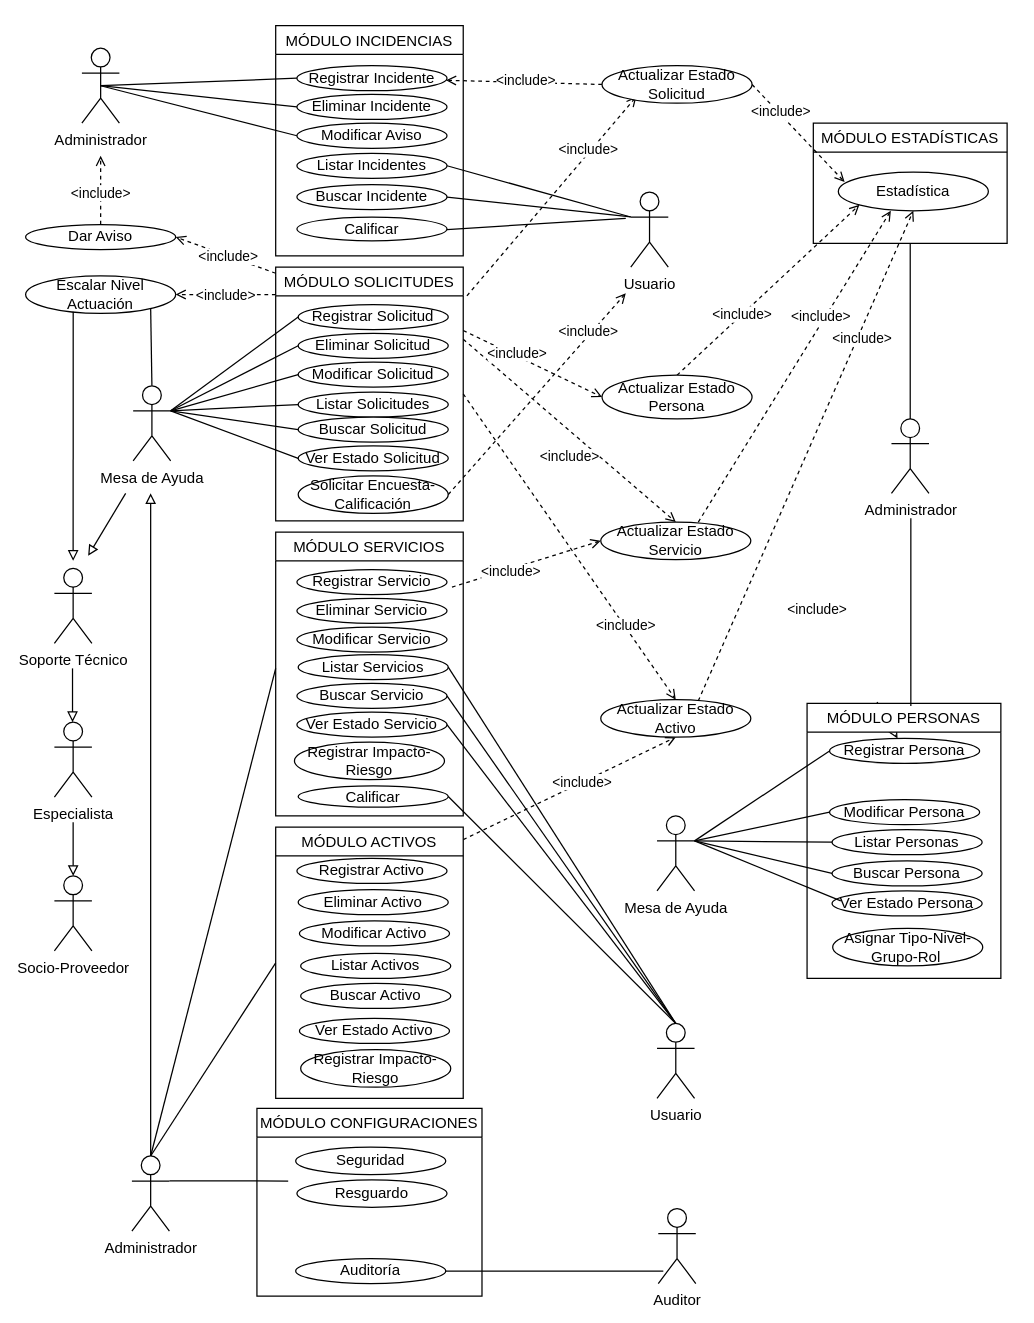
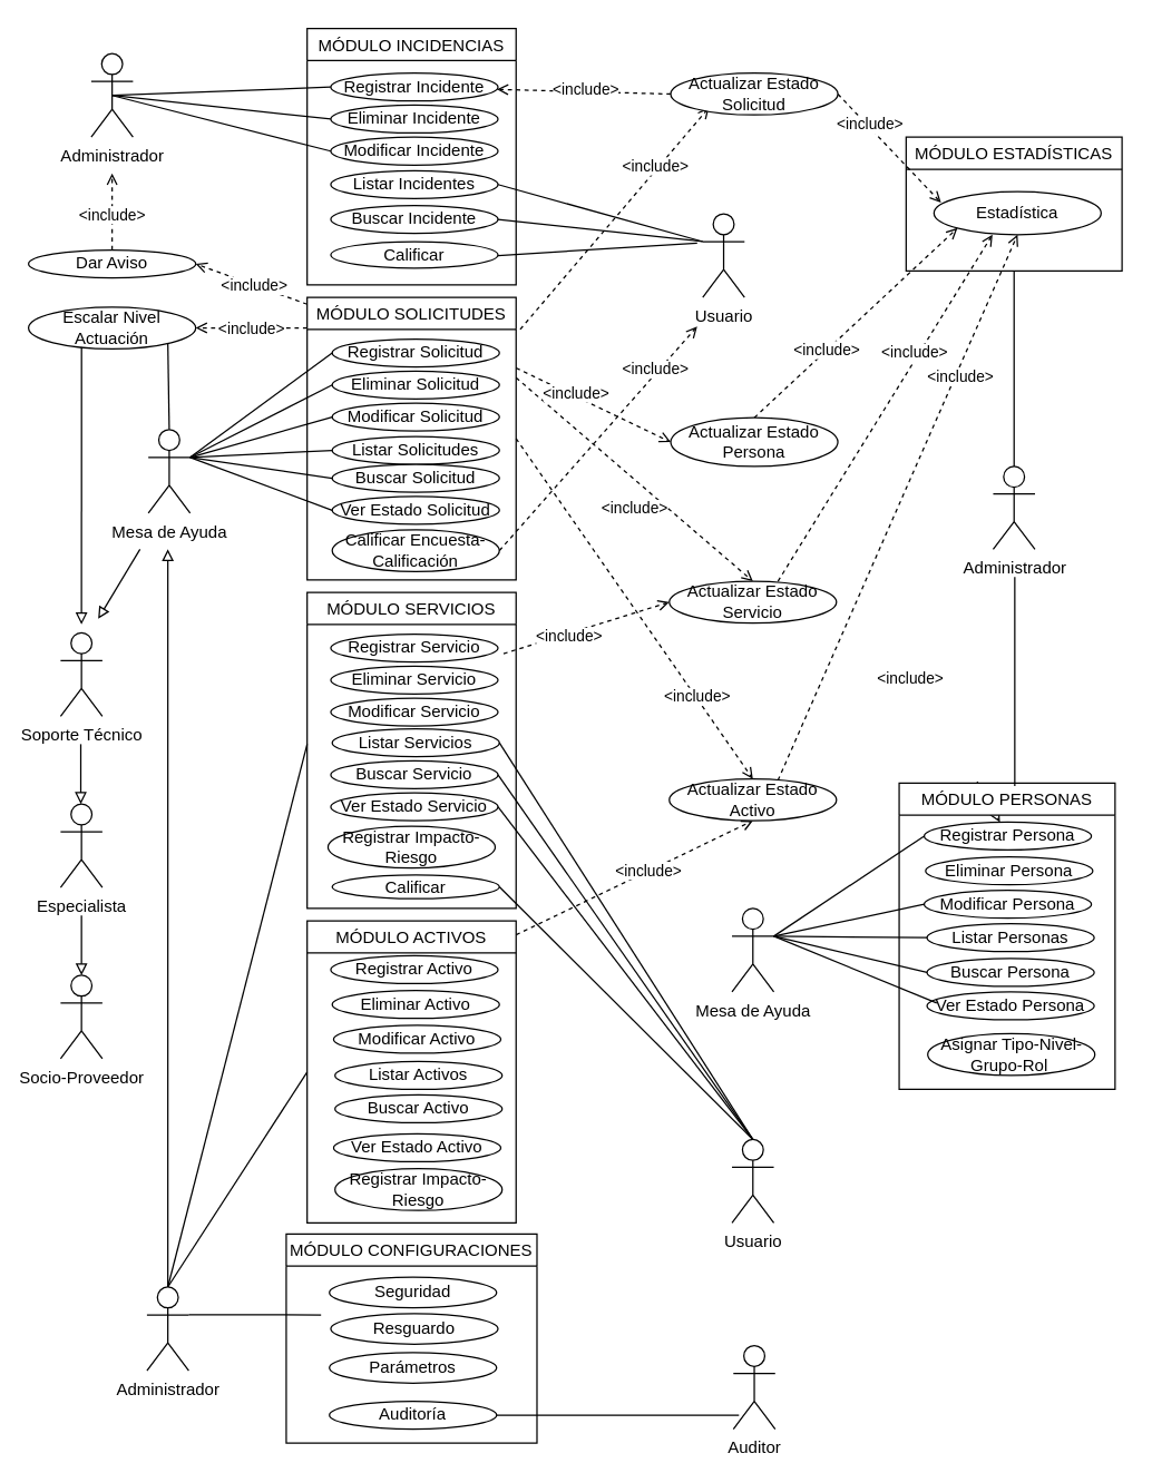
- <mxCell id="89" value="Modificar Aviso" style="ellipse;whiteSpace=wrap;html=1;" vertex="1" parent="1"><mxGeometry x="237" y="98" width="120" height="20" as="geometry" /></mxCell>
+ <mxCell id="89" value="Modificar Incidente" style="ellipse;whiteSpace=wrap;html=1;" vertex="1" parent="1"><mxGeometry x="237" y="98" width="120" height="20" as="geometry" /></mxCell>
- <mxCell id="22" value="Solicitar Encuesta-Calificación" style="ellipse;whiteSpace=wrap;html=1;" vertex="1" parent="15"><mxGeometry x="18" y="167" width="120" height="30" as="geometry" /></mxCell>
+ <mxCell id="22" value="Calificar Encuesta-Calificación" style="ellipse;whiteSpace=wrap;html=1;" vertex="1" parent="15"><mxGeometry x="18" y="167" width="120" height="30" as="geometry" /></mxCell>
+ <mxCell id="47" value="Eliminar Persona" style="ellipse;whiteSpace=wrap;html=1;" vertex="1" parent="44"><mxGeometry x="19" y="53" width="120" height="20" as="geometry" /></mxCell>
+ <mxCell id="58" value="Parámetros" style="ellipse;whiteSpace=wrap;html=1;fontFamily=Helvetica;" vertex="1" parent="54"><mxGeometry x="31" y="85" width="120" height="22" as="geometry" /></mxCell>
